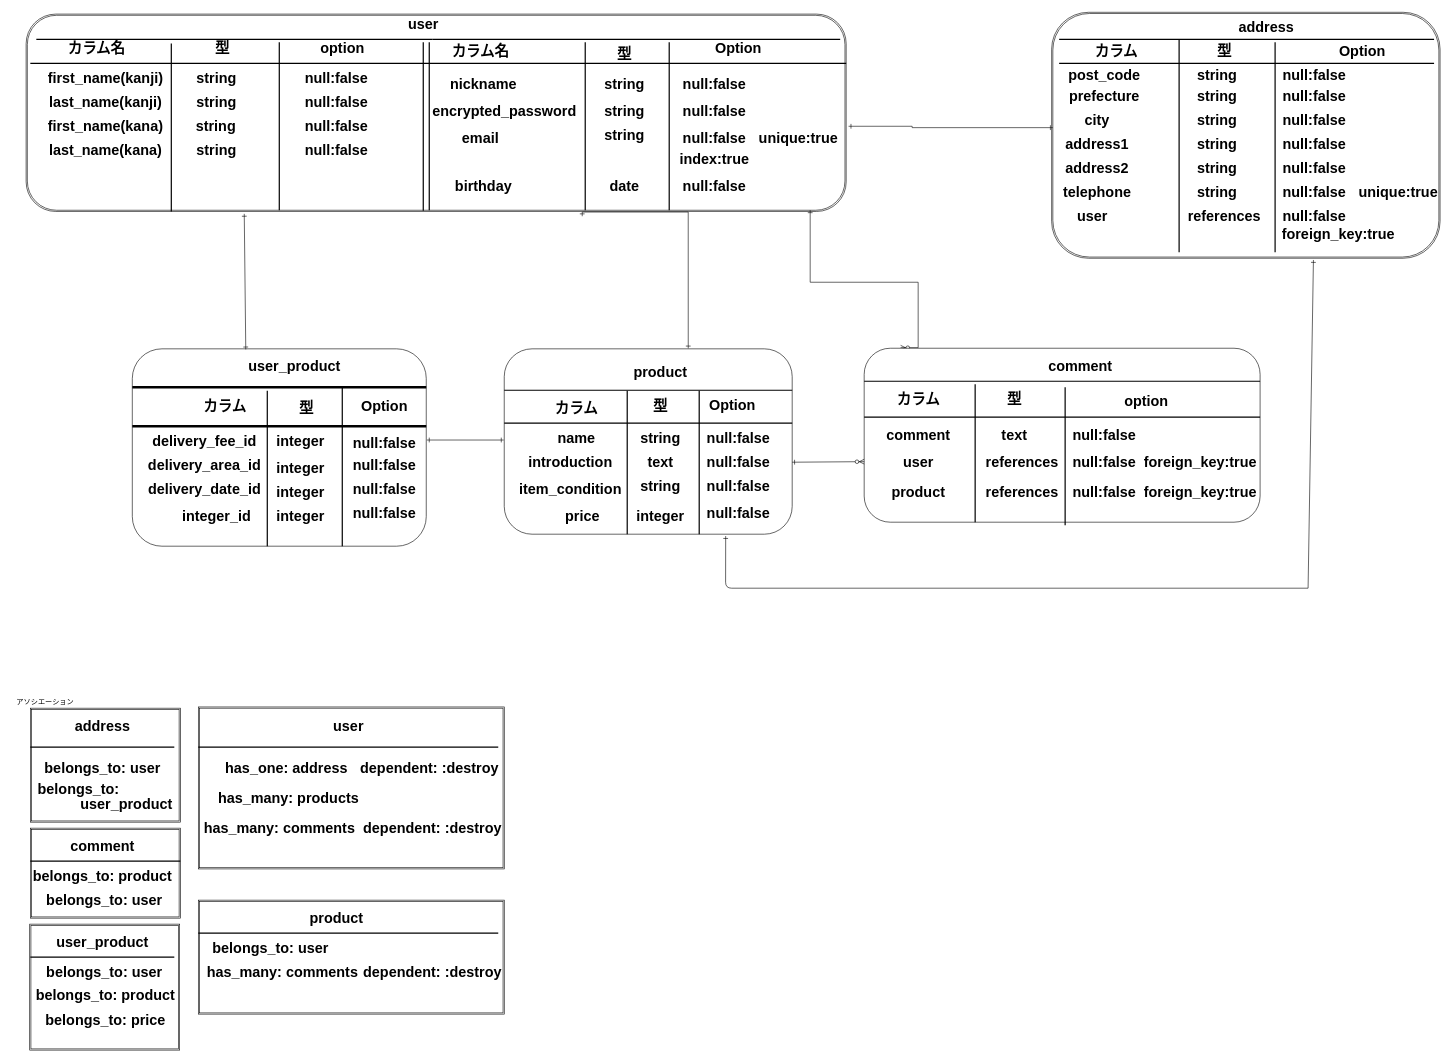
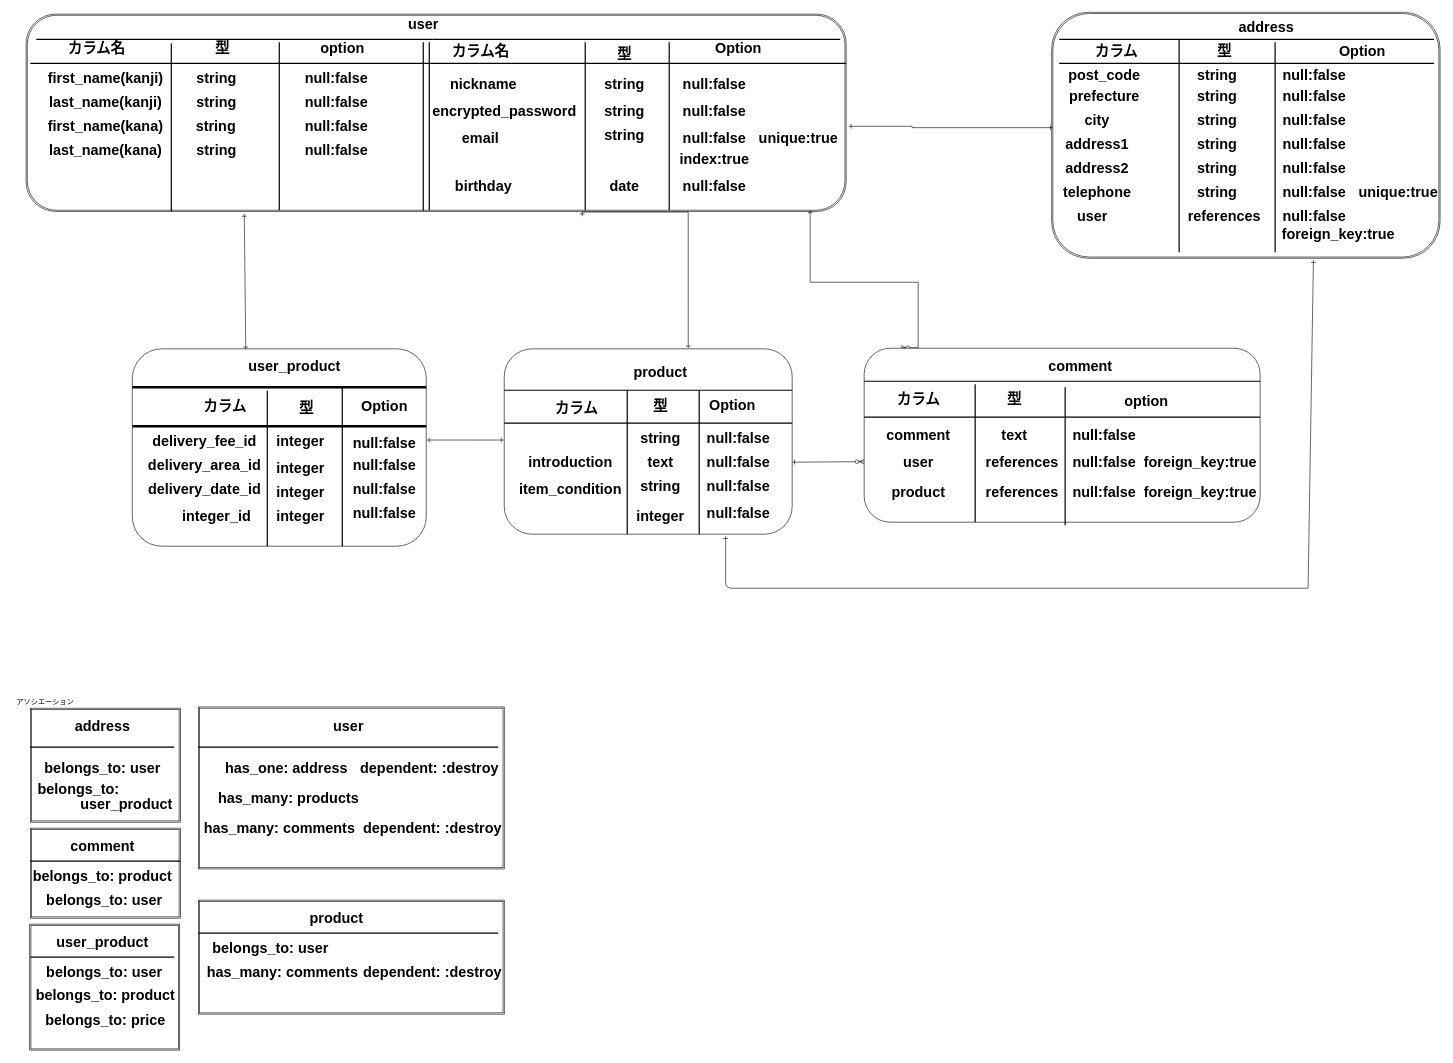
- <mxCell id="88" value="name" style="text;strokeColor=none;fillColor=none;html=1;fontSize=24;fontStyle=1;verticalAlign=middle;align=center;" parent="1" vertex="1"><mxGeometry x="910" y="710" width="100" height="40" as="geometry" /></mxCell>
- <mxCell id="95" value="price" style="text;strokeColor=none;fillColor=none;html=1;fontSize=24;fontStyle=1;verticalAlign=middle;align=center;" parent="1" vertex="1"><mxGeometry x="920" y="840" width="100" height="40" as="geometry" /></mxCell>
